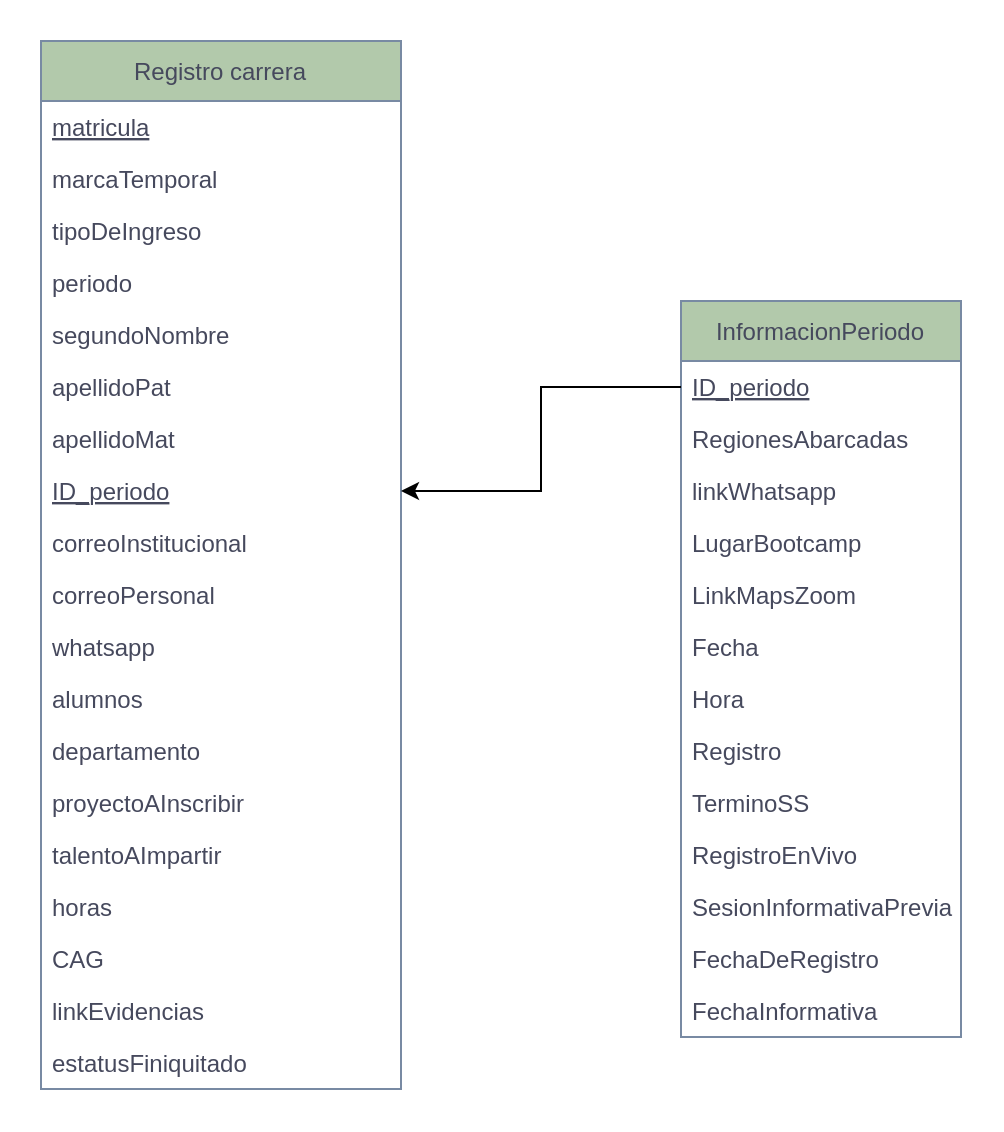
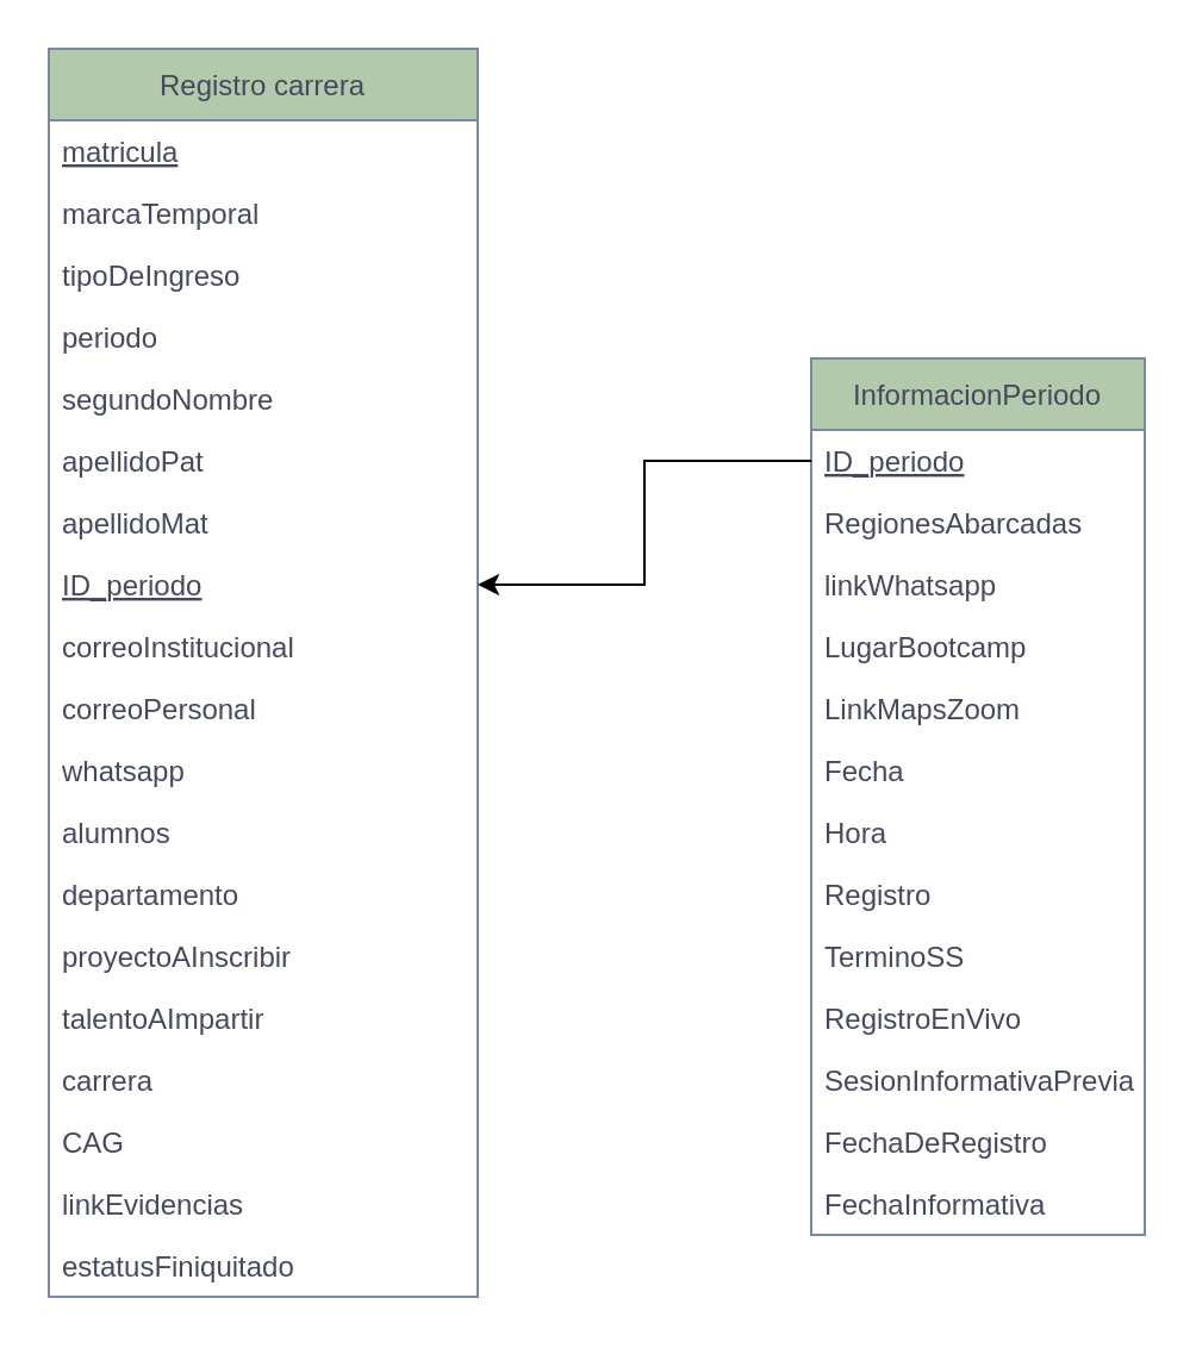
- <mxCell id="18" value="horas" style="text;strokeColor=none;fillColor=none;align=left;verticalAlign=top;spacingLeft=4;spacingRight=4;overflow=hidden;rotatable=0;points=[[0,0.5],[1,0.5]];portConstraint=eastwest;fontColor=#46495D;" vertex="1" parent="2"><mxGeometry y="420" width="180" height="26" as="geometry" /></mxCell>
+ <mxCell id="18" value="carrera" style="text;strokeColor=none;fillColor=none;align=left;verticalAlign=top;spacingLeft=4;spacingRight=4;overflow=hidden;rotatable=0;points=[[0,0.5],[1,0.5]];portConstraint=eastwest;fontColor=#46495D;" vertex="1" parent="2"><mxGeometry y="420" width="180" height="26" as="geometry" /></mxCell>
